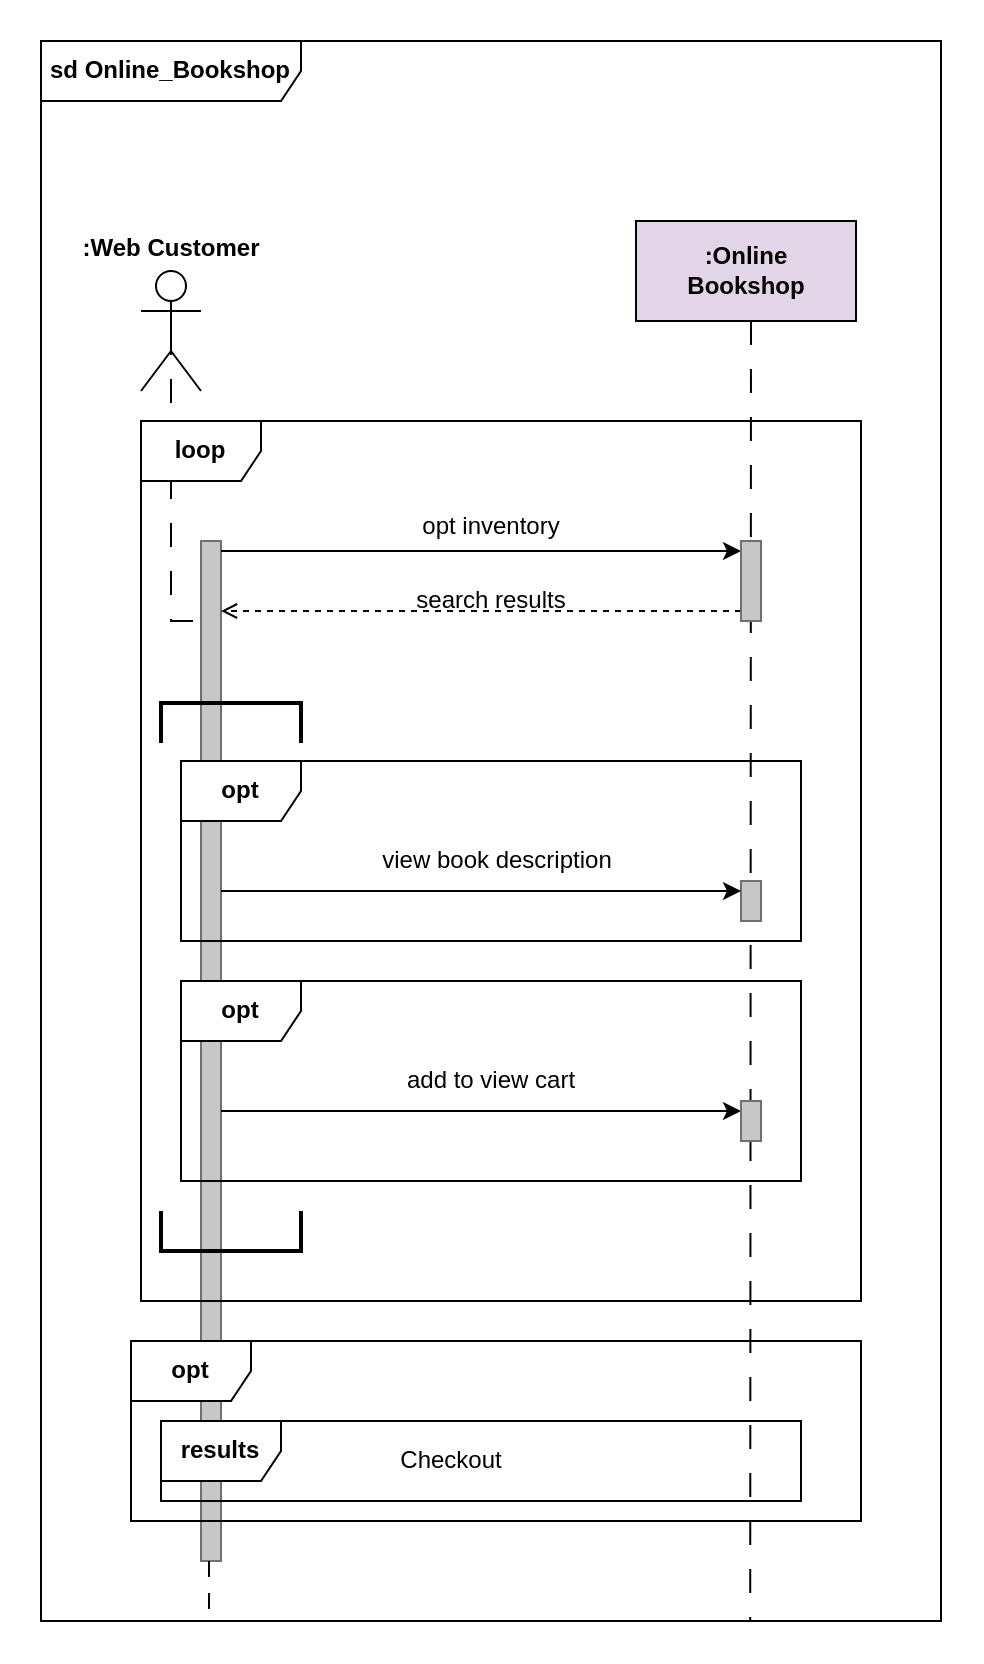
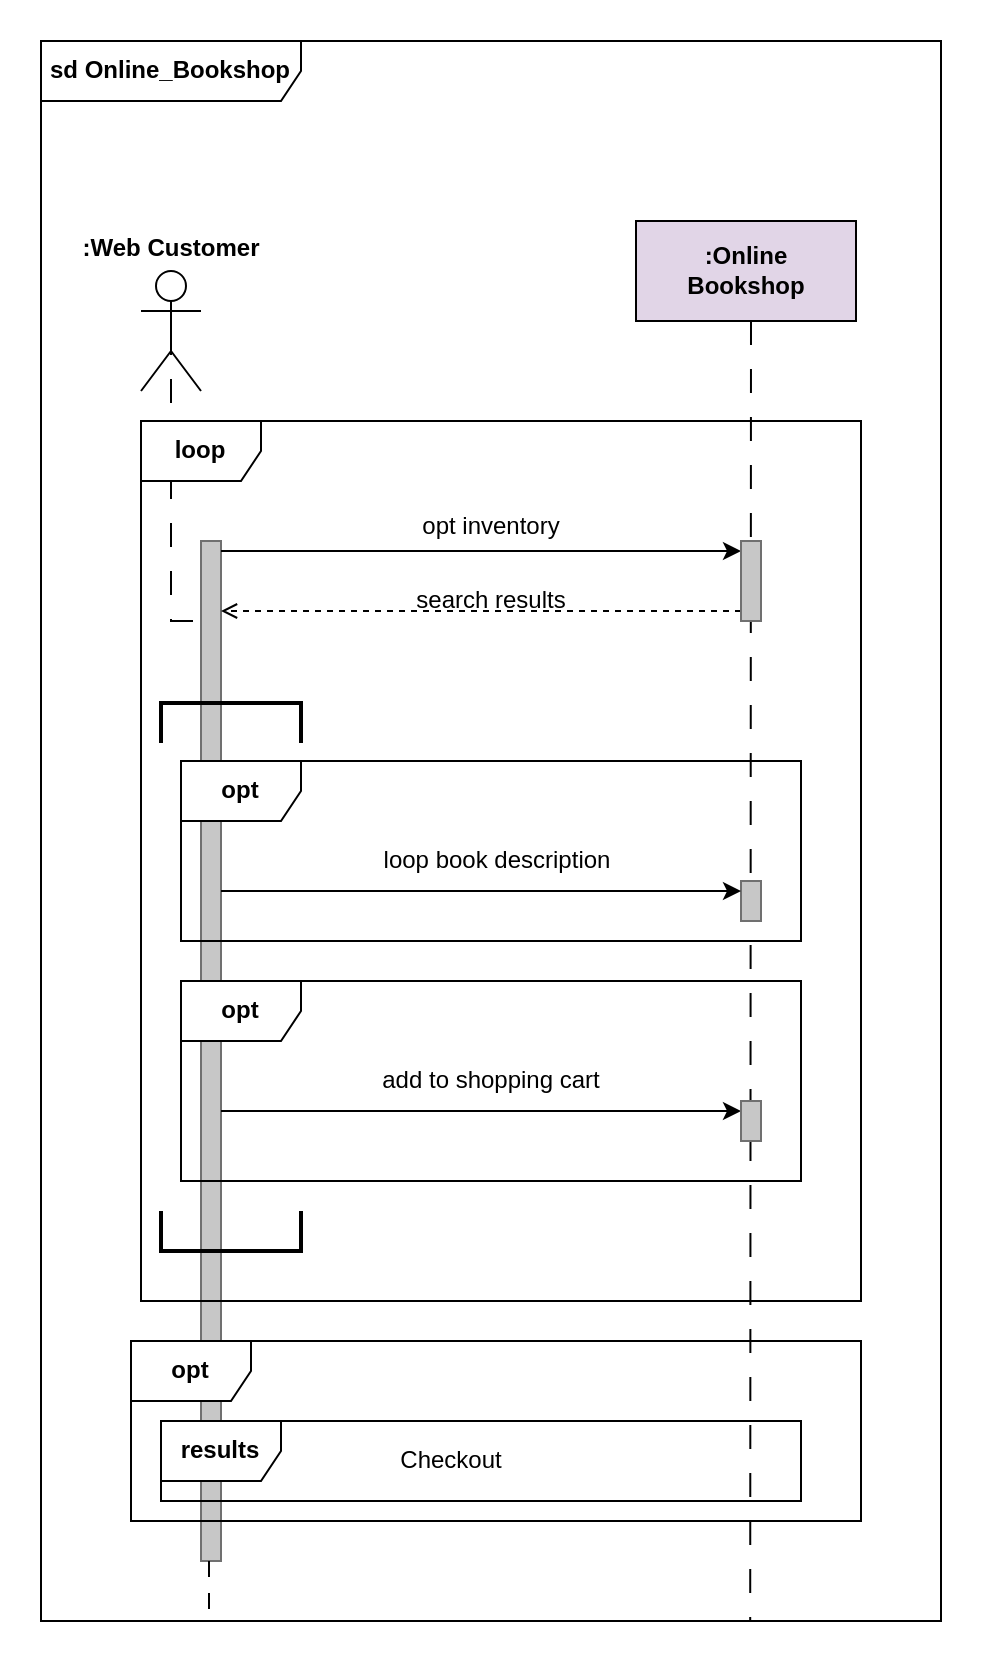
- <mxCell id="22" value="view book description" style="text;html=1;align=center;verticalAlign=middle;resizable=0;points=[];autosize=1;strokeColor=none;fillColor=none;" vertex="1" parent="1"><mxGeometry x="177.5" y="415" width="140" height="30" as="geometry" /></mxCell>
+ <mxCell id="22" value="loop book description" style="text;html=1;align=center;verticalAlign=middle;resizable=0;points=[];autosize=1;strokeColor=none;fillColor=none;" vertex="1" parent="1"><mxGeometry x="177.5" y="415" width="140" height="30" as="geometry" /></mxCell>
- <mxCell id="25" value="add to view cart" style="text;html=1;align=center;verticalAlign=middle;resizable=0;points=[];autosize=1;strokeColor=none;fillColor=none;" vertex="1" parent="1"><mxGeometry x="180" y="525" width="130" height="30" as="geometry" /></mxCell>
+ <mxCell id="25" value="add to shopping cart" style="text;html=1;align=center;verticalAlign=middle;resizable=0;points=[];autosize=1;strokeColor=none;fillColor=none;" vertex="1" parent="1"><mxGeometry x="180" y="525" width="130" height="30" as="geometry" /></mxCell>
